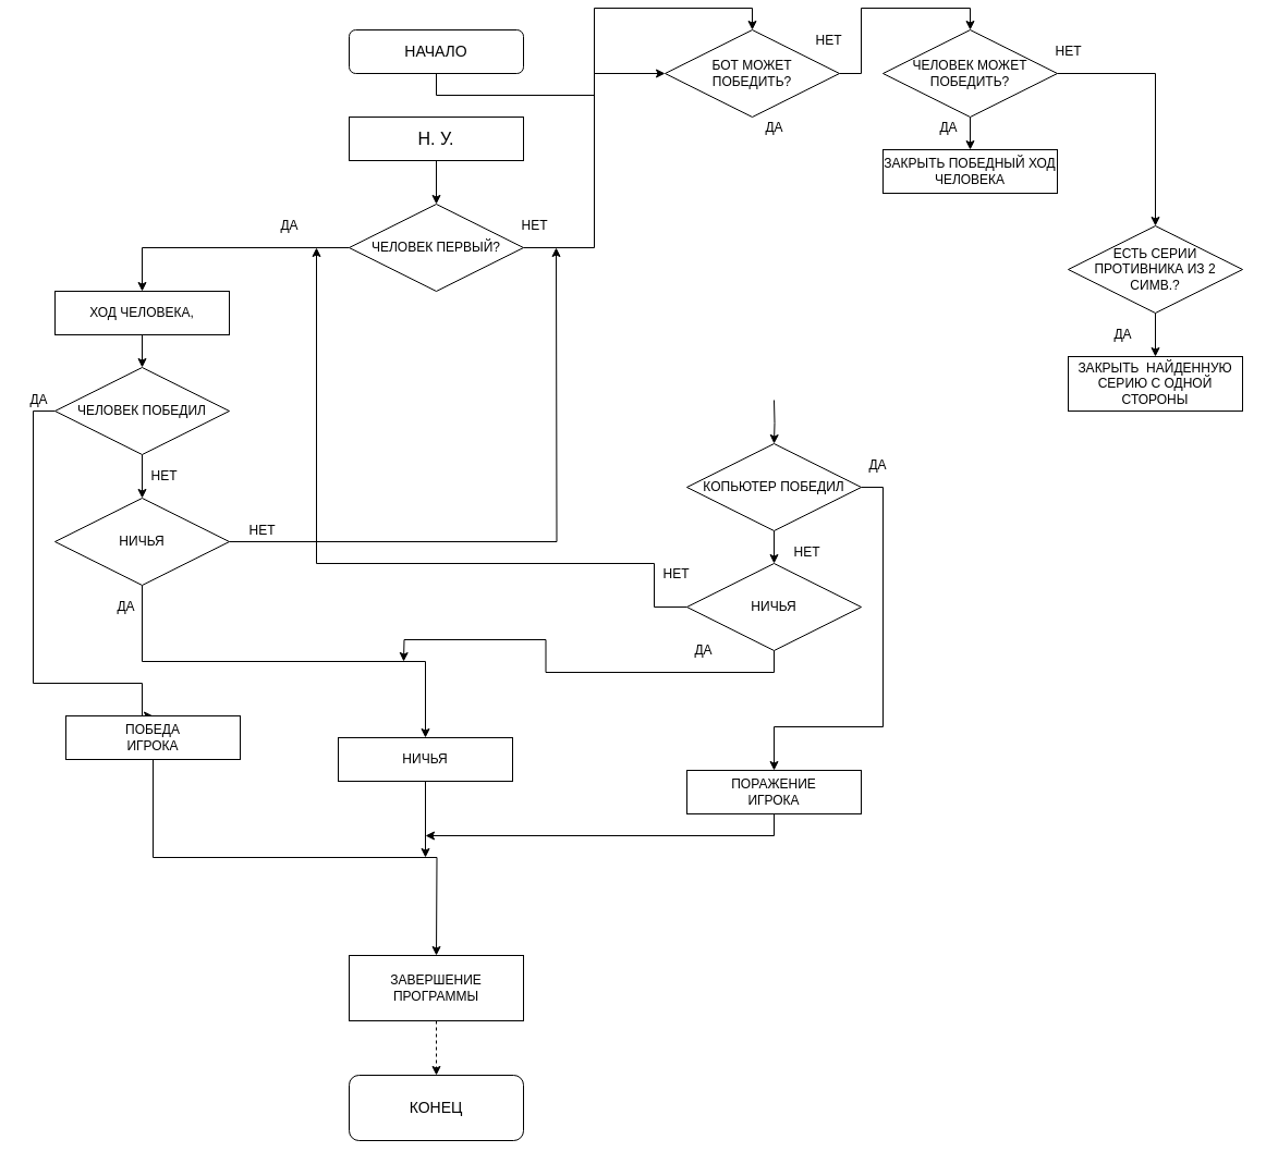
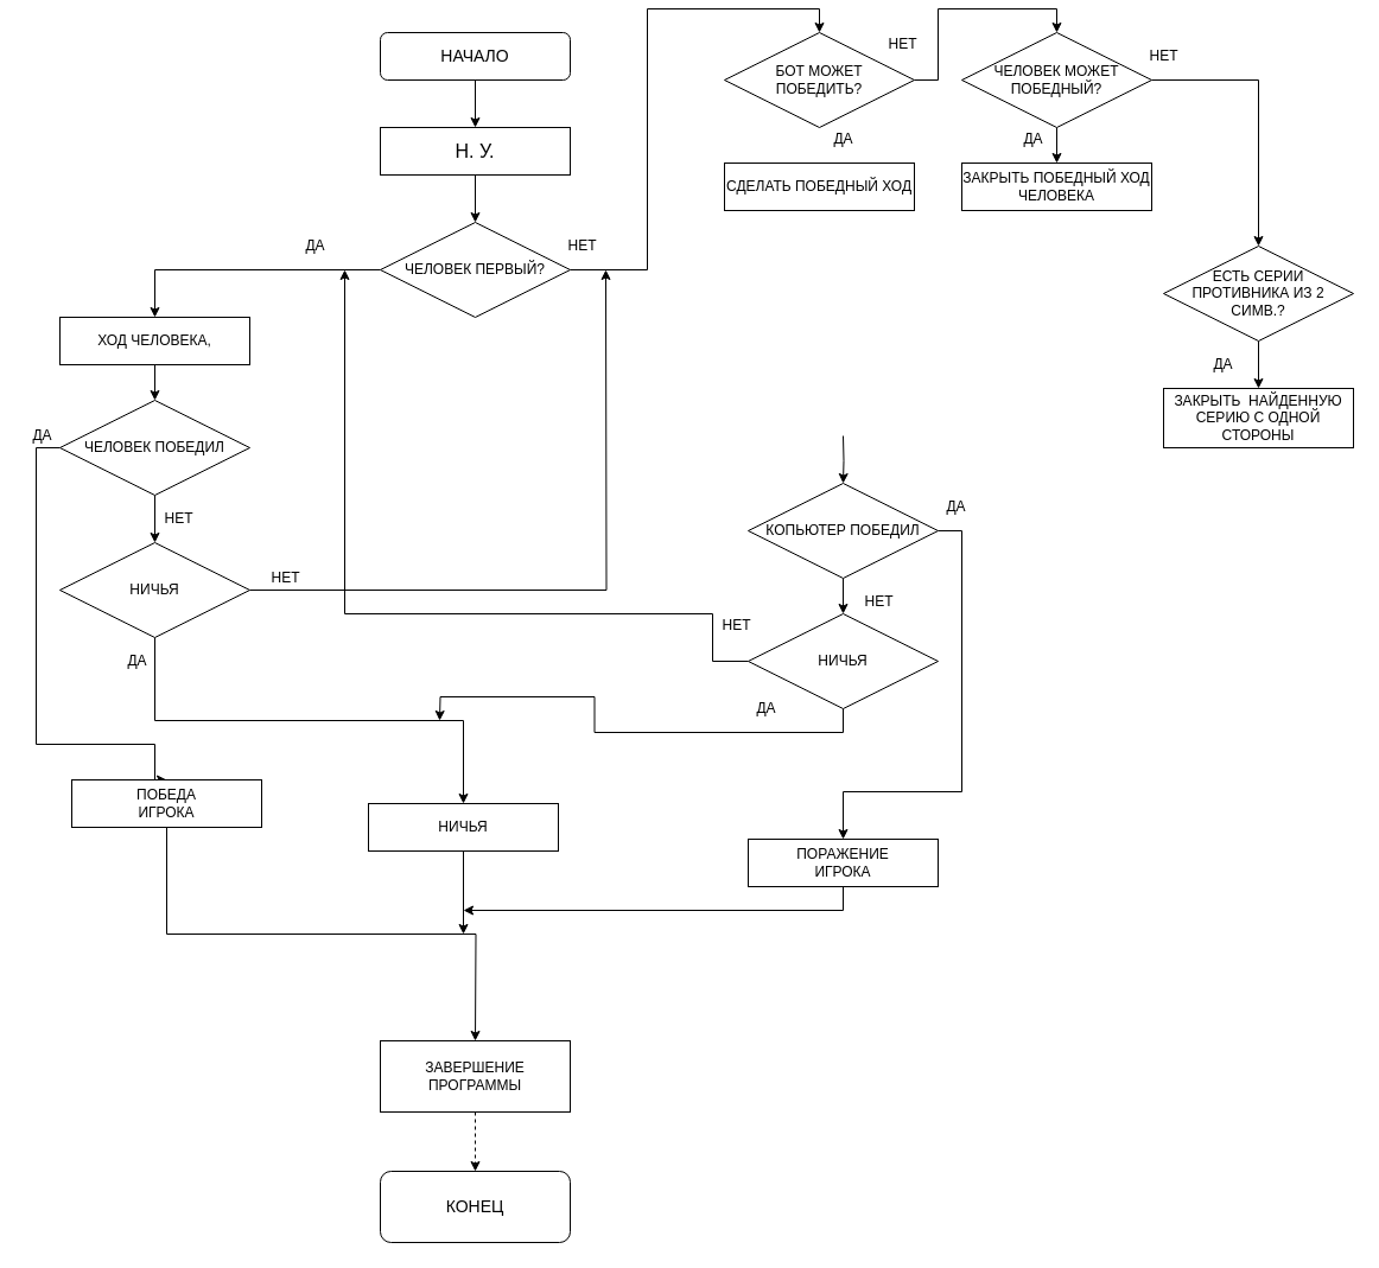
- <mxCell id="49" value="ЧЕЛОВЕК МОЖЕТ ПОБЕДИТЬ?" style="rhombus;whiteSpace=wrap;html=1;" vertex="1" parent="1"><mxGeometry x="810" y="20" width="160" height="80" as="geometry" /></mxCell>
+ <mxCell id="49" value="ЧЕЛОВЕК МОЖЕТ ПОБЕДНЫЙ?" style="rhombus;whiteSpace=wrap;html=1;" vertex="1" parent="1"><mxGeometry x="810" y="20" width="160" height="80" as="geometry" /></mxCell>
- <mxCell id="2" style="edgeStyle=orthogonalEdgeStyle;rounded=0;orthogonalLoop=1;jettySize=auto;html=1;exitX=0.5;exitY=1;exitDx=0;exitDy=0;" parent="1" source="3" target="44" edge="1"><mxGeometry relative="1" as="geometry" /></mxCell>
+ <mxCell id="2" style="edgeStyle=orthogonalEdgeStyle;rounded=0;orthogonalLoop=1;jettySize=auto;html=1;exitX=0.5;exitY=1;exitDx=0;exitDy=0;entryX=0.5;entryY=0;entryDx=0;entryDy=0;" parent="1" source="3" target="5" edge="1"><mxGeometry relative="1" as="geometry" /></mxCell>
+ <mxCell id="45" value="&lt;font style=&quot;font-size: 12px&quot;&gt;СДЕЛАТЬ ПОБЕДНЫЙ ХОД&lt;/font&gt;" style="rounded=0;whiteSpace=wrap;html=1;" vertex="1" parent="1"><mxGeometry x="610" y="130" width="160" height="40" as="geometry" /></mxCell>
